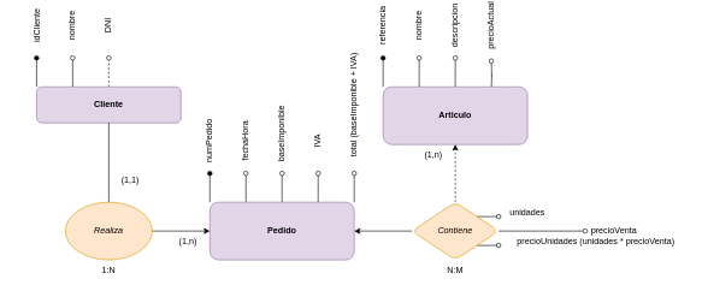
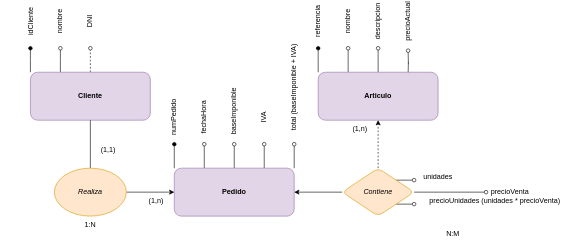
- <mxCell id="5" value="&lt;b&gt;Cliente&lt;/b&gt;" style="rounded=1;whiteSpace=wrap;html=1;fillColor=#e1d5e7;strokeColor=#9673a6;" parent="1" vertex="1"><mxGeometry x="50" y="120" width="200" height="50" as="geometry" /></mxCell>
+ <mxCell id="5" value="&lt;b&gt;Cliente&lt;/b&gt;" style="rounded=1;whiteSpace=wrap;html=1;fillColor=#e1d5e7;strokeColor=#9673a6;" parent="1" vertex="1"><mxGeometry x="50" y="120" width="200" height="80" as="geometry" /></mxCell>
- <mxCell id="40" value="N:M" style="text;html=1;strokeColor=none;fillColor=none;align=center;verticalAlign=middle;whiteSpace=wrap;rounded=0;" parent="1" vertex="1"><mxGeometry x="600" y="360" width="60" height="30" as="geometry" /></mxCell>
+ <mxCell id="40" value="N:M" style="text;html=1;strokeColor=none;fillColor=none;align=center;verticalAlign=middle;whiteSpace=wrap;rounded=0;" parent="1" vertex="1"><mxGeometry x="725" y="375" width="60" height="30" as="geometry" /></mxCell>
